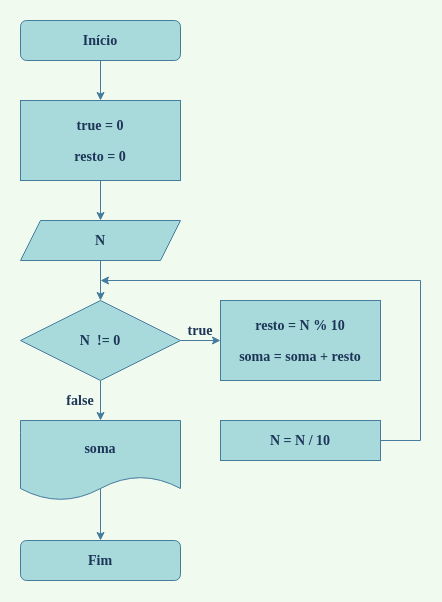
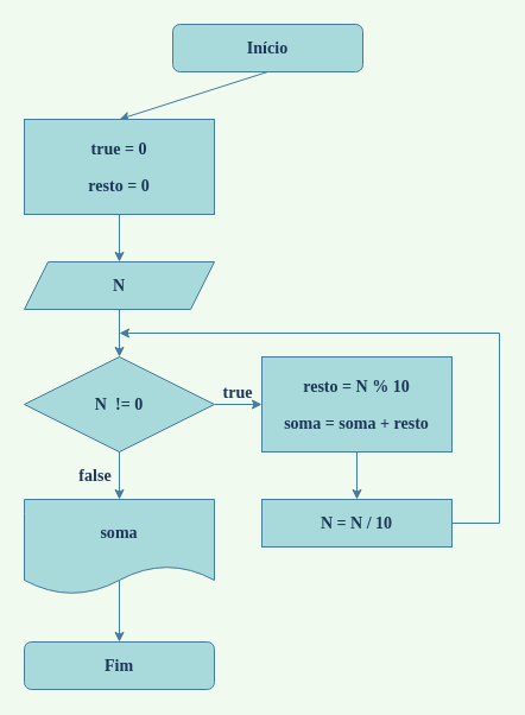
- <mxCell id="2" value="&lt;h3&gt;&lt;font face=&quot;Times New Roman&quot;&gt;Início&lt;/font&gt;&lt;/h3&gt;" style="rounded=1;whiteSpace=wrap;html=1;sketch=0;strokeColor=#457B9D;fillColor=#A8DADC;fontColor=#1D3557;" vertex="1" parent="1"><mxGeometry x="20" y="20" width="160" height="40" as="geometry" /></mxCell>
+ <mxCell id="2" value="&lt;h3&gt;&lt;font face=&quot;Times New Roman&quot;&gt;Início&lt;/font&gt;&lt;/h3&gt;" style="rounded=1;whiteSpace=wrap;html=1;sketch=0;strokeColor=#457B9D;fillColor=#A8DADC;fontColor=#1D3557;" vertex="1" parent="1"><mxGeometry x="145" y="20" width="160" height="40" as="geometry" /></mxCell>
+ <mxCell id="11" value="" style="edgeStyle=orthogonalEdgeStyle;curved=0;rounded=1;sketch=0;orthogonalLoop=1;jettySize=auto;html=1;strokeColor=#457B9D;fillColor=#A8DADC;fontColor=#1D3557;labelBackgroundColor=#F1FAEE;" edge="1" parent="1" source="12" target="13"><mxGeometry relative="1" as="geometry" /></mxCell>
